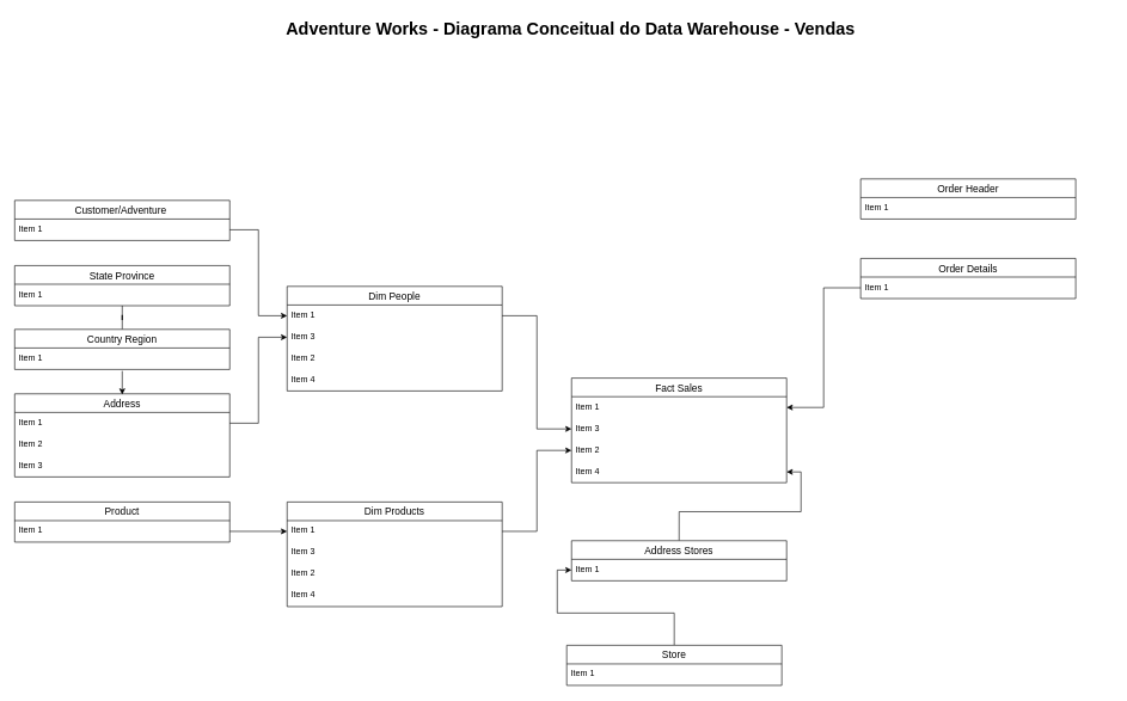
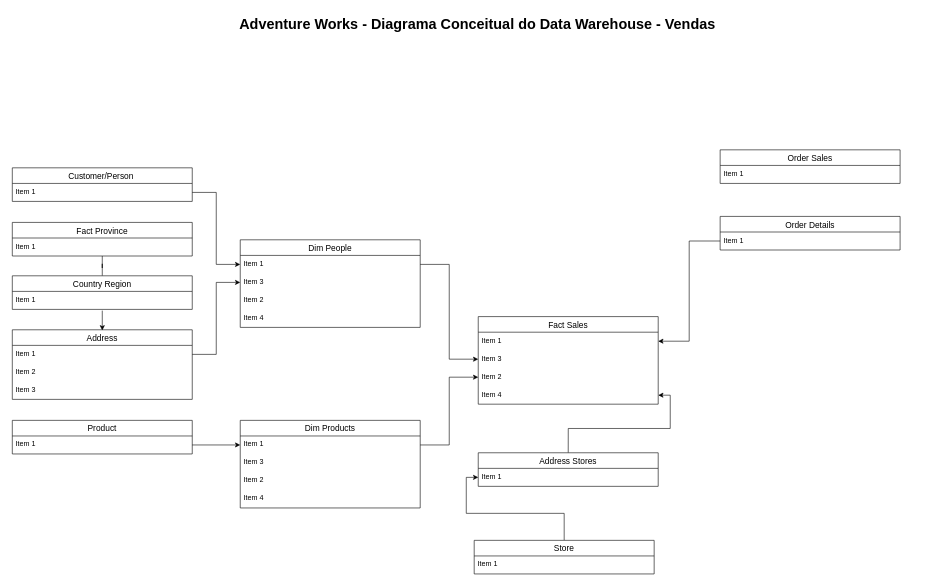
- <mxCell id="39" value="Order Header" style="swimlane;fontStyle=0;childLayout=stackLayout;horizontal=1;startSize=26;horizontalStack=0;resizeParent=1;resizeParentMax=0;resizeLast=0;collapsible=1;marginBottom=0;align=center;fontSize=14;" vertex="1" parent="1"><mxGeometry x="1200" y="249" width="300" height="56" as="geometry" /></mxCell>
+ <mxCell id="39" value="Order Sales" style="swimlane;fontStyle=0;childLayout=stackLayout;horizontal=1;startSize=26;horizontalStack=0;resizeParent=1;resizeParentMax=0;resizeLast=0;collapsible=1;marginBottom=0;align=center;fontSize=14;" vertex="1" parent="1"><mxGeometry x="1200" y="249" width="300" height="56" as="geometry" /></mxCell>
- <mxCell id="8" value="Customer/Adventure " style="swimlane;fontStyle=0;childLayout=stackLayout;horizontal=1;startSize=26;horizontalStack=0;resizeParent=1;resizeParentMax=0;resizeLast=0;collapsible=1;marginBottom=0;align=center;fontSize=14;" vertex="1" parent="1"><mxGeometry x="20" y="279" width="300" height="56" as="geometry" /></mxCell>
+ <mxCell id="8" value="Customer/Person " style="swimlane;fontStyle=0;childLayout=stackLayout;horizontal=1;startSize=26;horizontalStack=0;resizeParent=1;resizeParentMax=0;resizeLast=0;collapsible=1;marginBottom=0;align=center;fontSize=14;" vertex="1" parent="1"><mxGeometry x="20" y="279" width="300" height="56" as="geometry" /></mxCell>
- <mxCell id="11" value="State Province" style="swimlane;fontStyle=0;childLayout=stackLayout;horizontal=1;startSize=26;horizontalStack=0;resizeParent=1;resizeParentMax=0;resizeLast=0;collapsible=1;marginBottom=0;align=center;fontSize=14;" vertex="1" parent="1"><mxGeometry x="20" y="370" width="300" height="56" as="geometry" /></mxCell>
+ <mxCell id="11" value="Fact Province" style="swimlane;fontStyle=0;childLayout=stackLayout;horizontal=1;startSize=26;horizontalStack=0;resizeParent=1;resizeParentMax=0;resizeLast=0;collapsible=1;marginBottom=0;align=center;fontSize=14;" vertex="1" parent="1"><mxGeometry x="20" y="370" width="300" height="56" as="geometry" /></mxCell>
